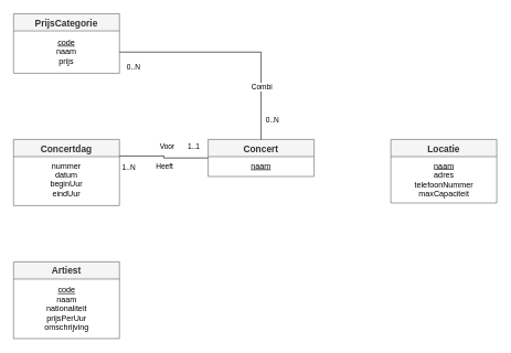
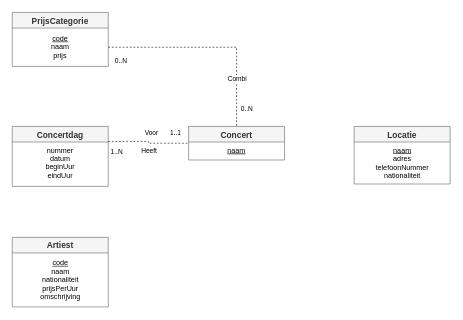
- <mxCell id="17" style="edgeStyle=orthogonalEdgeStyle;rounded=0;orthogonalLoop=1;jettySize=auto;html=1;exitX=1;exitY=0.5;exitDx=0;exitDy=0;entryX=0.5;entryY=0;entryDx=0;entryDy=0;endArrow=none;endFill=0;" parent="1" source="3" target="6" edge="1"><mxGeometry relative="1" as="geometry" /></mxCell>
+ <mxCell id="17" style="edgeStyle=orthogonalEdgeStyle;rounded=0;orthogonalLoop=1;jettySize=auto;html=1;exitX=1;exitY=0.5;exitDx=0;exitDy=0;entryX=0.5;entryY=0;entryDx=0;entryDy=0;endArrow=none;endFill=0;dashed=1;" parent="1" source="3" target="6" edge="1"><mxGeometry relative="1" as="geometry" /></mxCell>
- <mxCell id="12" style="edgeStyle=orthogonalEdgeStyle;rounded=0;orthogonalLoop=1;jettySize=auto;html=1;exitX=1;exitY=0.25;exitDx=0;exitDy=0;entryX=0;entryY=0.5;entryDx=0;entryDy=0;endArrow=none;endFill=0;" parent="1" source="4" target="6" edge="1"><mxGeometry relative="1" as="geometry" /></mxCell>
+ <mxCell id="12" style="edgeStyle=orthogonalEdgeStyle;rounded=0;orthogonalLoop=1;jettySize=auto;html=1;exitX=1;exitY=0.25;exitDx=0;exitDy=0;entryX=0;entryY=0.5;entryDx=0;entryDy=0;endArrow=none;endFill=0;dashed=1;" parent="1" source="4" target="6" edge="1"><mxGeometry relative="1" as="geometry" /></mxCell>
- <mxCell id="11" value="&lt;u&gt;naam&lt;/u&gt;&lt;br&gt;adres&lt;br&gt;telefoonNummer&lt;br&gt;maxCapaciteit" style="text;html=1;align=center;verticalAlign=middle;resizable=0;points=[];autosize=1;strokeColor=none;fillColor=none;" parent="10" vertex="1"><mxGeometry y="26" width="160" height="70" as="geometry" /></mxCell>
+ <mxCell id="11" value="&lt;u&gt;naam&lt;/u&gt;&lt;br&gt;adres&lt;br&gt;telefoonNummer&lt;br&gt;nationaliteit" style="text;html=1;align=center;verticalAlign=middle;resizable=0;points=[];autosize=1;strokeColor=none;fillColor=none;" parent="10" vertex="1"><mxGeometry y="26" width="160" height="70" as="geometry" /></mxCell>
